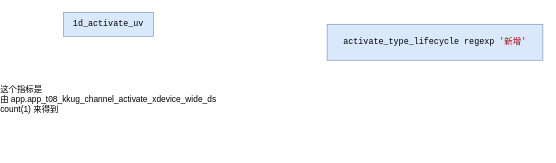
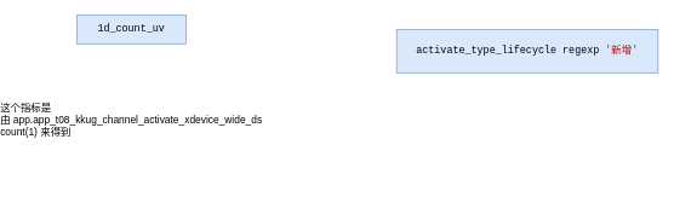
- <mxCell id="2" value="&lt;meta charset=&quot;utf-8&quot;&gt;&lt;div style=&quot;color: rgb(0, 0, 0); font-family: &amp;quot;JetBrains Mono&amp;quot;, &amp;quot;HarmonyOS Sans SC&amp;quot;, Menlo, Monaco, &amp;quot;Courier New&amp;quot;, monospace; font-weight: normal; font-size: 14px; line-height: 21px;&quot;&gt;&lt;div&gt;&lt;span style=&quot;color: #000000;&quot;&gt;1d_activate_uv  &lt;/span&gt;&lt;/div&gt;&lt;/div&gt;" style="text;whiteSpace=wrap;html=1;fillColor=#DAE8FC;strokeColor=#6c8ebf;labelBackgroundColor=#DAE8FC;labelPosition=center;verticalLabelPosition=middle;align=center;verticalAlign=middle;" vertex="1" parent="1"><mxGeometry x="20" y="20" width="150" height="40" as="geometry" /></mxCell>
+ <mxCell id="2" value="&lt;meta charset=&quot;utf-8&quot;&gt;&lt;div style=&quot;color: rgb(0, 0, 0); font-family: &amp;quot;JetBrains Mono&amp;quot;, &amp;quot;HarmonyOS Sans SC&amp;quot;, Menlo, Monaco, &amp;quot;Courier New&amp;quot;, monospace; font-weight: normal; font-size: 14px; line-height: 21px;&quot;&gt;&lt;div&gt;&lt;span style=&quot;color: #000000;&quot;&gt;1d_count_uv  &lt;/span&gt;&lt;/div&gt;&lt;/div&gt;" style="text;whiteSpace=wrap;html=1;fillColor=#DAE8FC;strokeColor=#6c8ebf;labelBackgroundColor=#DAE8FC;labelPosition=center;verticalLabelPosition=middle;align=center;verticalAlign=middle;" vertex="1" parent="1"><mxGeometry x="20" y="20" width="150" height="40" as="geometry" /></mxCell>
